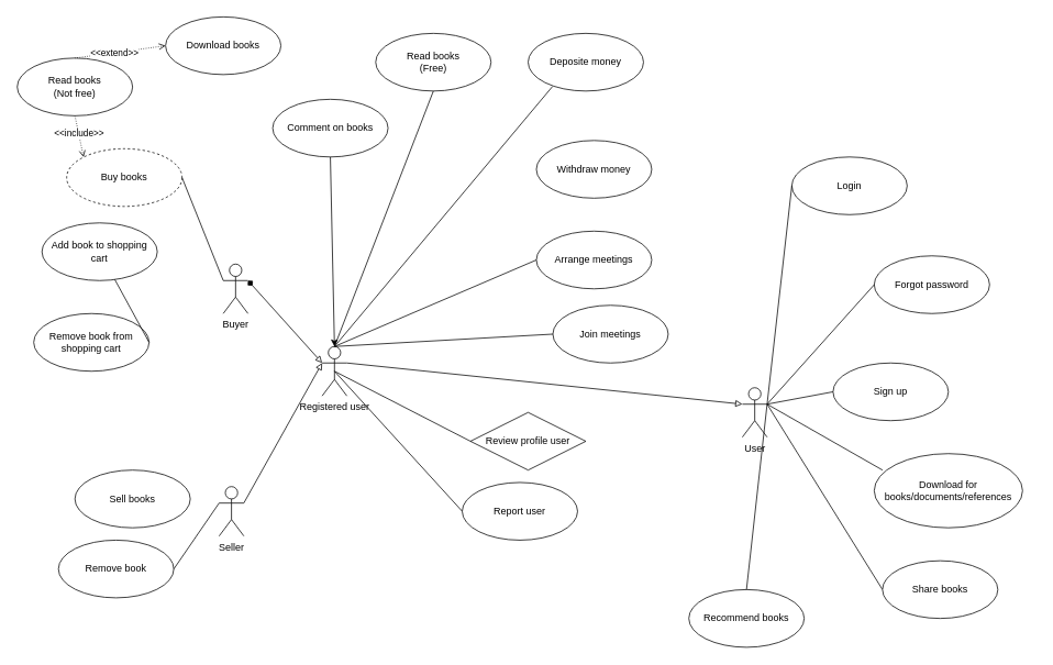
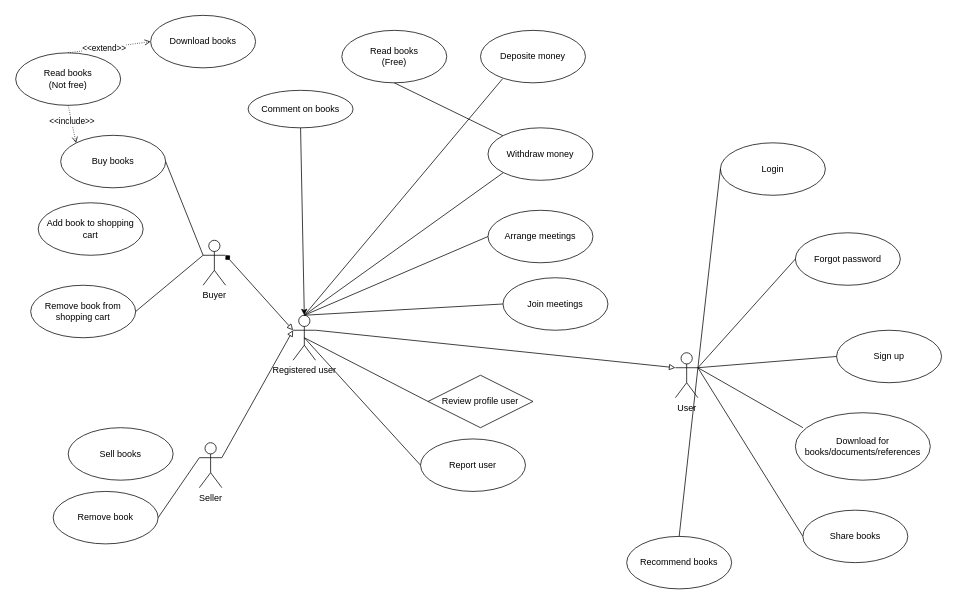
- <mxCell id="27" value="Comment on books" style="ellipse;whiteSpace=wrap;html=1;" vertex="1" parent="1"><mxGeometry x="330" y="120" width="140" height="70" as="geometry" /></mxCell>
+ <mxCell id="27" value="Comment on books" style="ellipse;whiteSpace=wrap;html=1;" vertex="1" parent="1"><mxGeometry x="330" y="120" width="140" height="50" as="geometry" /></mxCell>
- <mxCell id="10" value="Buy books" style="ellipse;whiteSpace=wrap;html=1;dashed=1;" vertex="1" parent="1"><mxGeometry x="80" y="180" width="140" height="70" as="geometry" /></mxCell>
+ <mxCell id="10" value="Buy books" style="ellipse;whiteSpace=wrap;html=1;" vertex="1" parent="1"><mxGeometry x="80" y="180" width="140" height="70" as="geometry" /></mxCell>
- <mxCell id="30" value="" style="endArrow=none;html=1;rounded=0;entryX=0.5;entryY=0;entryDx=0;entryDy=0;exitX=0.5;exitY=1;exitDx=0;exitDy=0;entryPerimeter=0;" edge="1" parent="1" source="29" target="14"><mxGeometry width="50" height="50" relative="1" as="geometry"><mxPoint x="515" y="230" as="sourcePoint" /><mxPoint x="340" y="356" as="targetPoint" /></mxGeometry></mxCell>
+ <mxCell id="30" value="" style="endArrow=none;html=1;rounded=0;exitX=0.5;exitY=1;exitDx=0;exitDy=0;" edge="1" parent="1" source="29" target="7"><mxGeometry width="50" height="50" relative="1" as="geometry"><mxPoint x="515" y="230" as="sourcePoint" /><mxPoint x="340" y="356" as="targetPoint" /></mxGeometry></mxCell>
+ <mxCell id="25" value="" style="endArrow=none;html=1;rounded=0;entryX=0.5;entryY=0;entryDx=0;entryDy=0;exitX=0;exitY=1;exitDx=0;exitDy=0;entryPerimeter=0;" edge="1" parent="1" source="7" target="14"><mxGeometry width="50" height="50" relative="1" as="geometry"><mxPoint x="940" y="120" as="sourcePoint" /><mxPoint x="1040" y="355" as="targetPoint" /></mxGeometry></mxCell>
- <mxCell id="44" value="" style="endArrow=none;html=1;rounded=0;exitX=1;exitY=0.5;exitDx=0;exitDy=0;" edge="1" parent="1" source="43" target="42"><mxGeometry width="50" height="50" relative="1" as="geometry"><mxPoint x="185" y="397.5" as="sourcePoint" /><mxPoint x="265" y="432.5" as="targetPoint" /></mxGeometry></mxCell>
+ <mxCell id="44" value="" style="endArrow=none;html=1;rounded=0;entryX=0;entryY=0.333;entryDx=0;entryDy=0;exitX=1;exitY=0.5;exitDx=0;exitDy=0;entryPerimeter=0;" edge="1" parent="1" source="43" target="13"><mxGeometry width="50" height="50" relative="1" as="geometry"><mxPoint x="185" y="397.5" as="sourcePoint" /><mxPoint x="265" y="432.5" as="targetPoint" /></mxGeometry></mxCell>
- <mxCell id="6" value="Sign up" style="ellipse;whiteSpace=wrap;html=1;" vertex="1" parent="1"><mxGeometry x="1010" y="440" width="140" height="70" as="geometry" /></mxCell>
+ <mxCell id="6" value="Sign up" style="ellipse;whiteSpace=wrap;html=1;" vertex="1" parent="1"><mxGeometry x="1115" y="440" width="140" height="70" as="geometry" /></mxCell>
